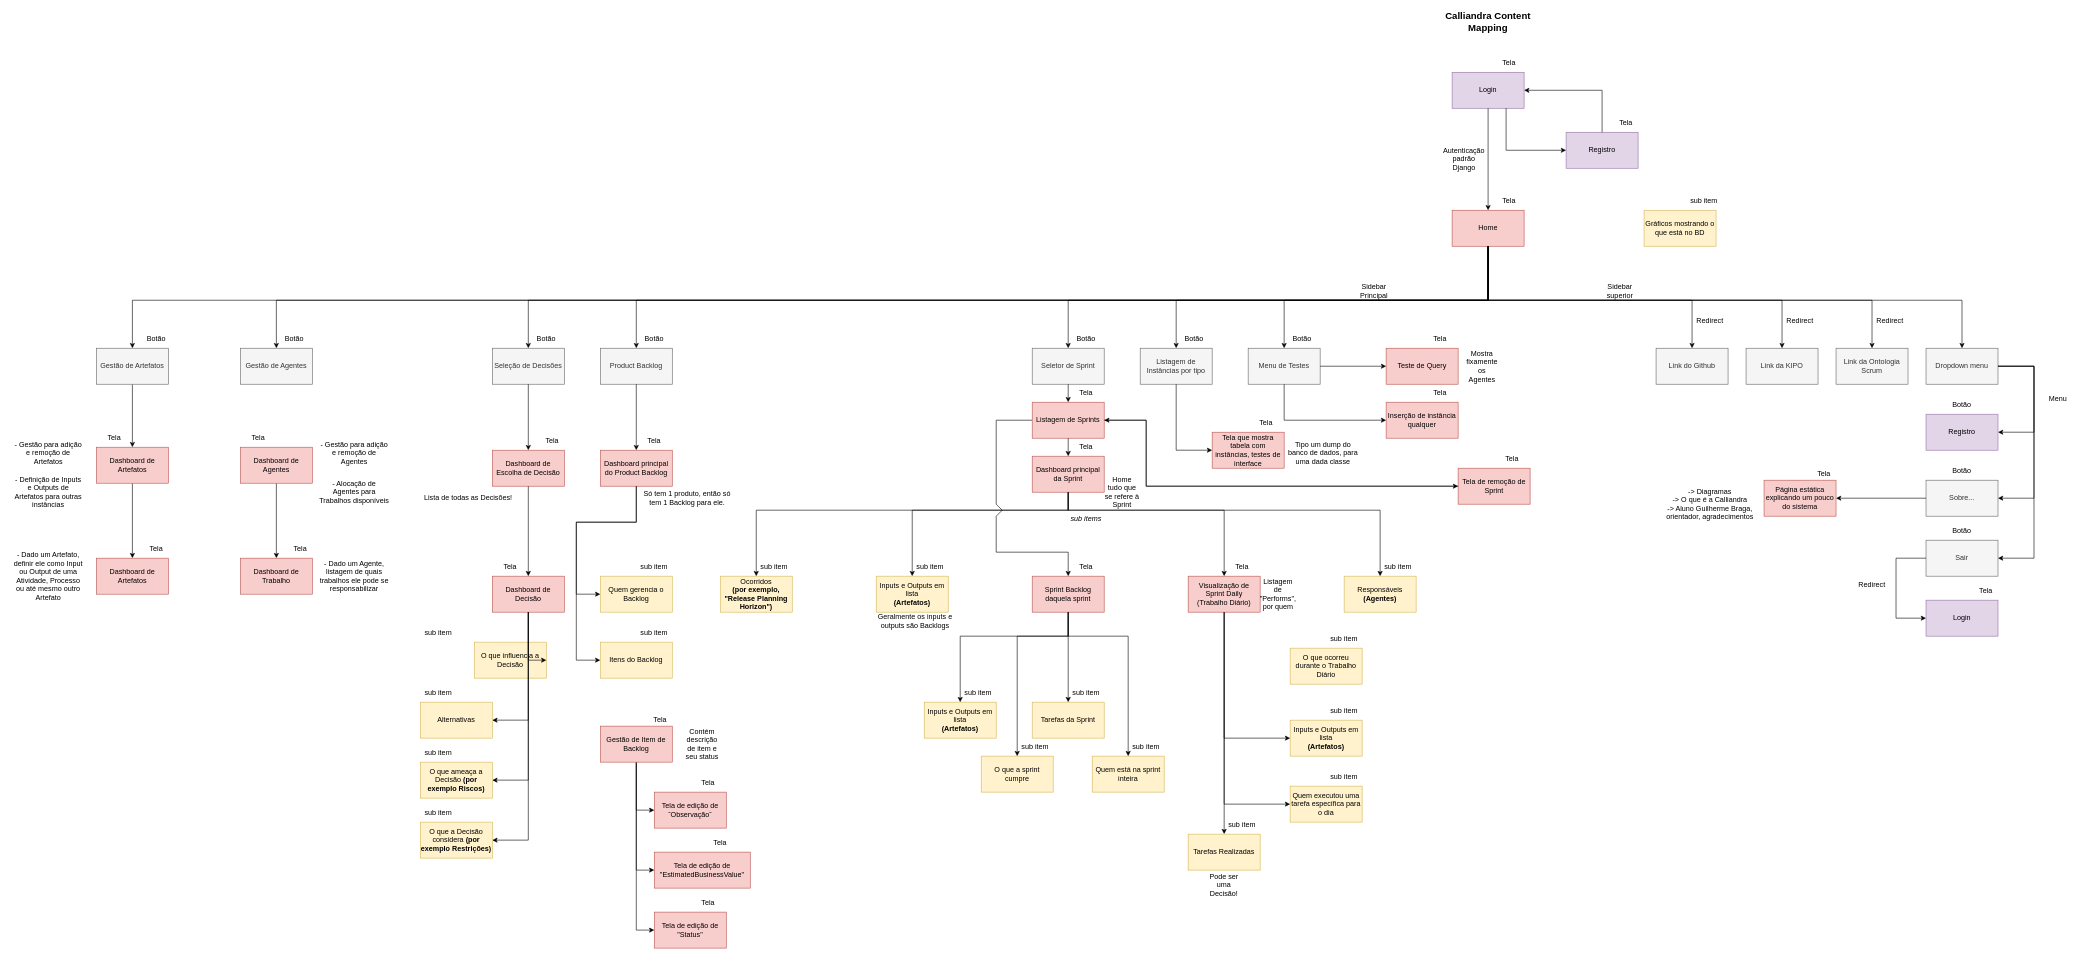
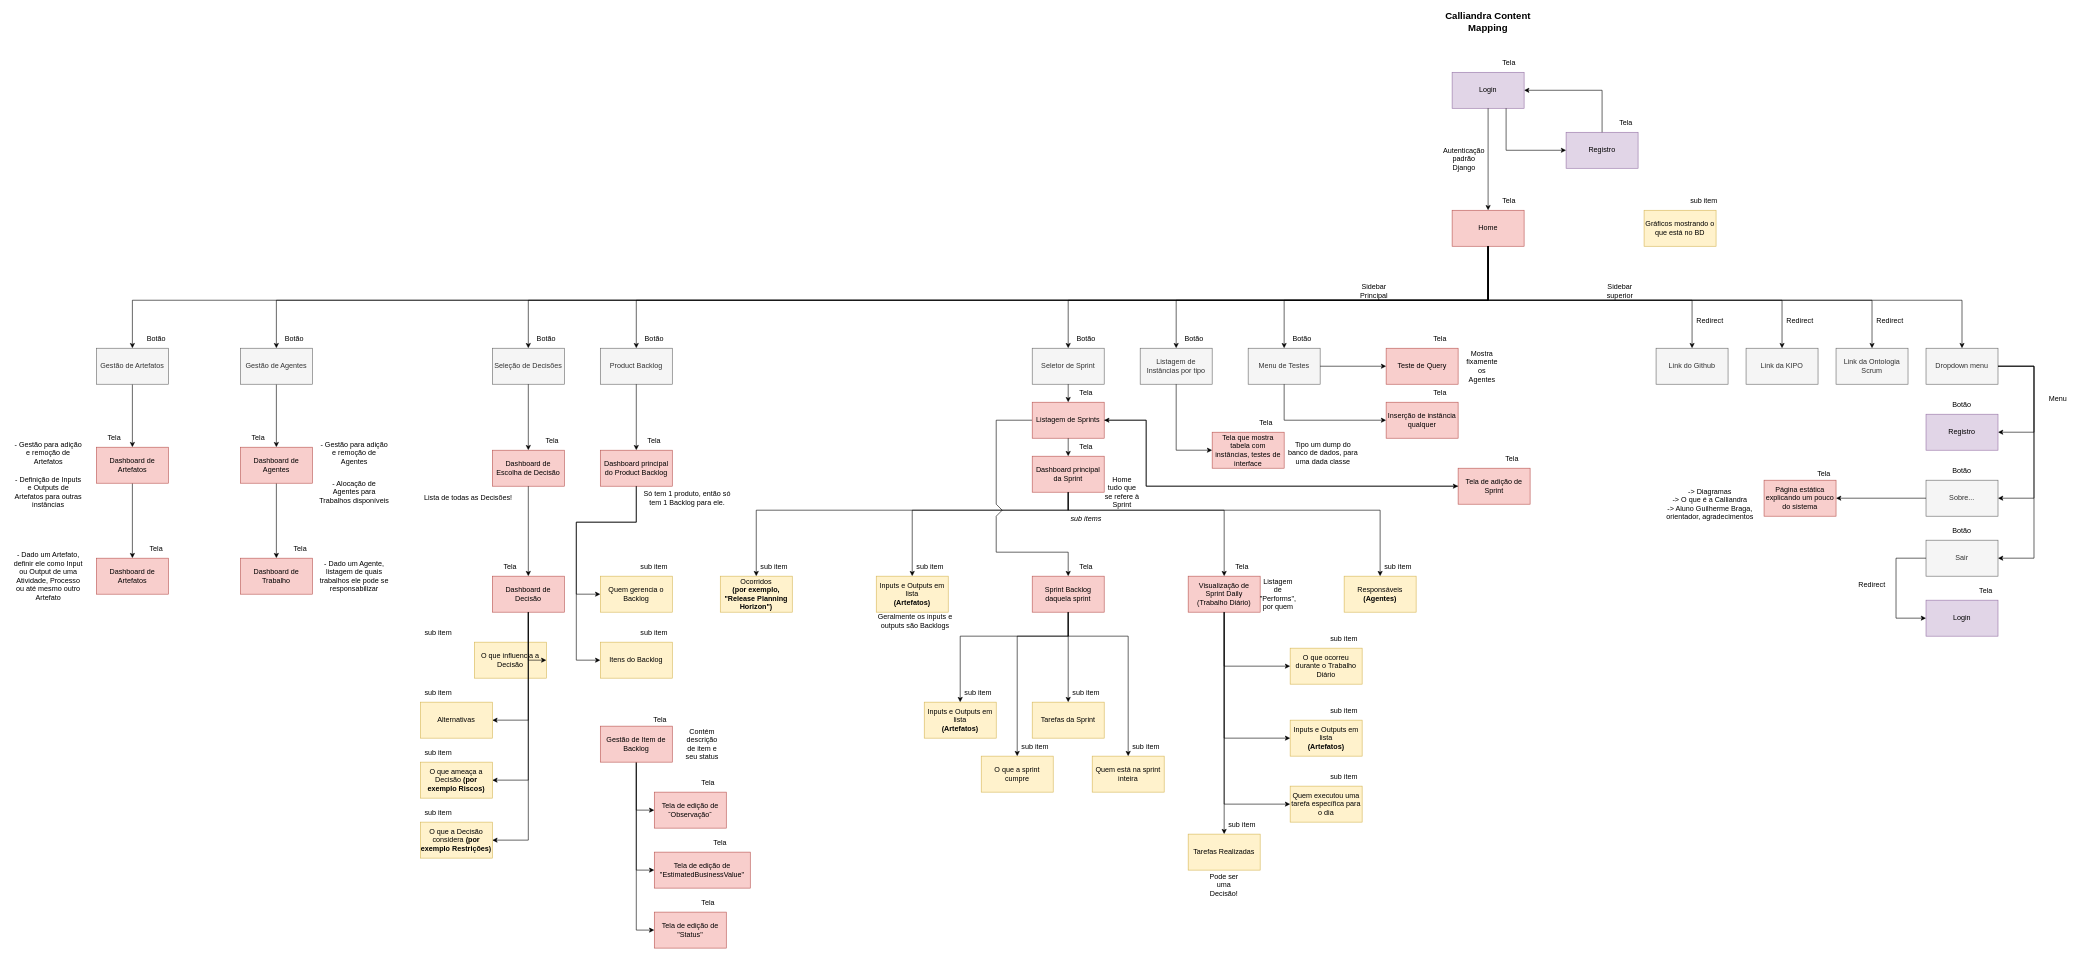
+ <mxCell id="138" style="edgeStyle=orthogonalEdgeStyle;rounded=0;orthogonalLoop=1;jettySize=auto;html=1;entryX=0.5;entryY=0;entryDx=0;entryDy=0;" parent="1" source="139" target="147" edge="1"><mxGeometry relative="1" as="geometry" /></mxCell>
- <mxCell id="95" value="Tela de remoção de Sprint" style="rounded=0;whiteSpace=wrap;html=1;fillColor=#f8cecc;strokeColor=#b85450;" parent="1" vertex="1"><mxGeometry x="2430" y="780" width="120" height="60" as="geometry" /></mxCell>
+ <mxCell id="95" value="Tela de adição de Sprint" style="rounded=0;whiteSpace=wrap;html=1;fillColor=#f8cecc;strokeColor=#b85450;" parent="1" vertex="1"><mxGeometry x="2430" y="780" width="120" height="60" as="geometry" /></mxCell>
+ <mxCell id="121" value="" style="endArrow=classic;html=1;rounded=0;entryX=0;entryY=0.5;entryDx=0;entryDy=0;exitX=0.5;exitY=1;exitDx=0;exitDy=0;" parent="1" source="42" target="119" edge="1"><mxGeometry width="50" height="50" relative="1" as="geometry"><mxPoint x="2140" y="1260" as="sourcePoint" /><mxPoint x="2190" y="1210" as="targetPoint" /><Array as="points"><mxPoint x="2040" y="1110" /></Array></mxGeometry></mxCell>
